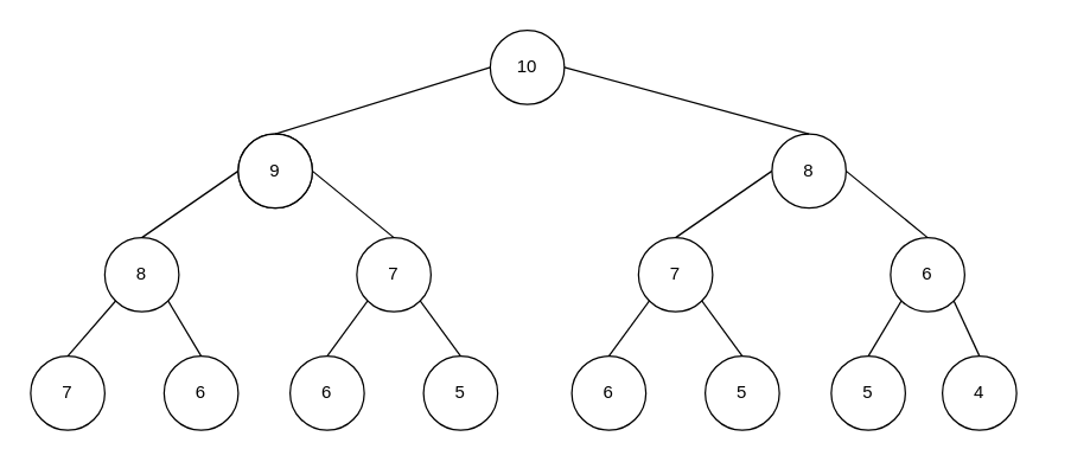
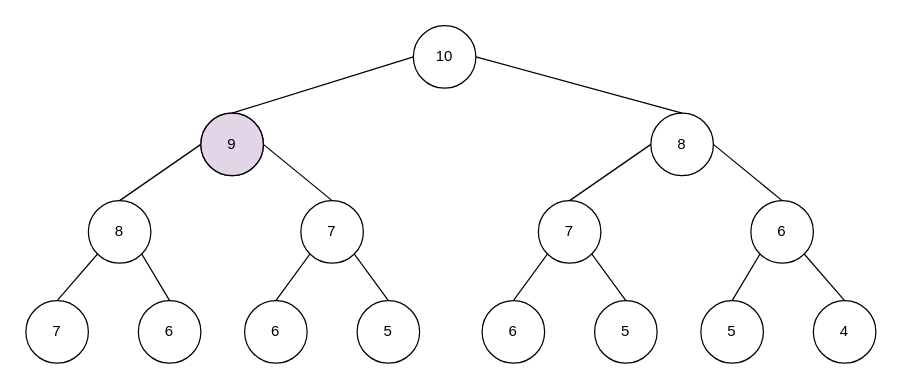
- <mxCell id="7" value="9" style="ellipse;whiteSpace=wrap;html=1;aspect=fixed;" vertex="1" parent="1"><mxGeometry x="160" y="90" width="50" height="50" as="geometry" /></mxCell>
+ <mxCell id="7" value="9" style="ellipse;whiteSpace=wrap;html=1;aspect=fixed;fillColor=#e1d5e7;" vertex="1" parent="1"><mxGeometry x="160" y="90" width="50" height="50" as="geometry" /></mxCell>
- <mxCell id="17" value="4" style="ellipse;whiteSpace=wrap;html=1;aspect=fixed;" vertex="1" parent="1"><mxGeometry x="635" y="240" width="50" height="50" as="geometry" /></mxCell>
+ <mxCell id="17" value="4" style="ellipse;whiteSpace=wrap;html=1;aspect=fixed;" vertex="1" parent="1"><mxGeometry x="650" y="240" width="50" height="50" as="geometry" /></mxCell>
